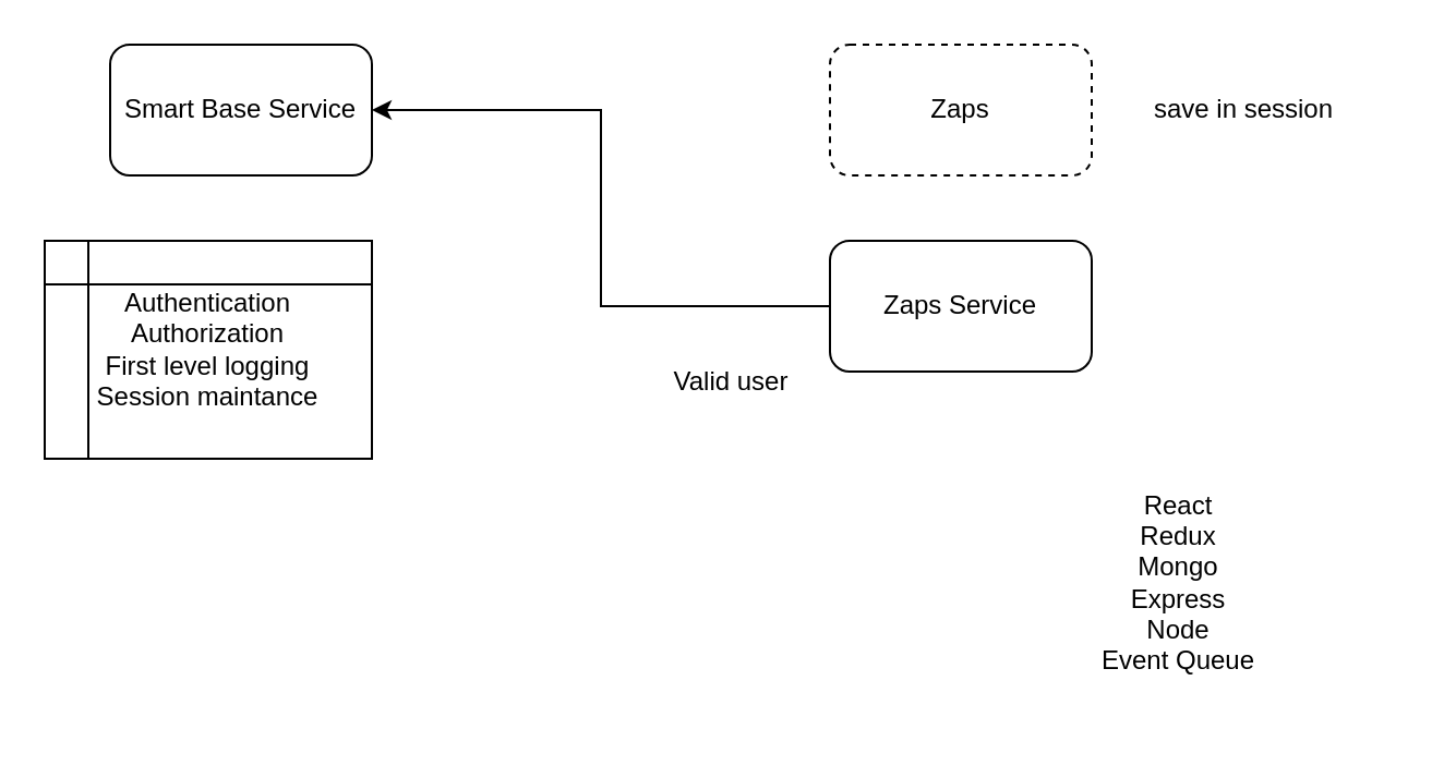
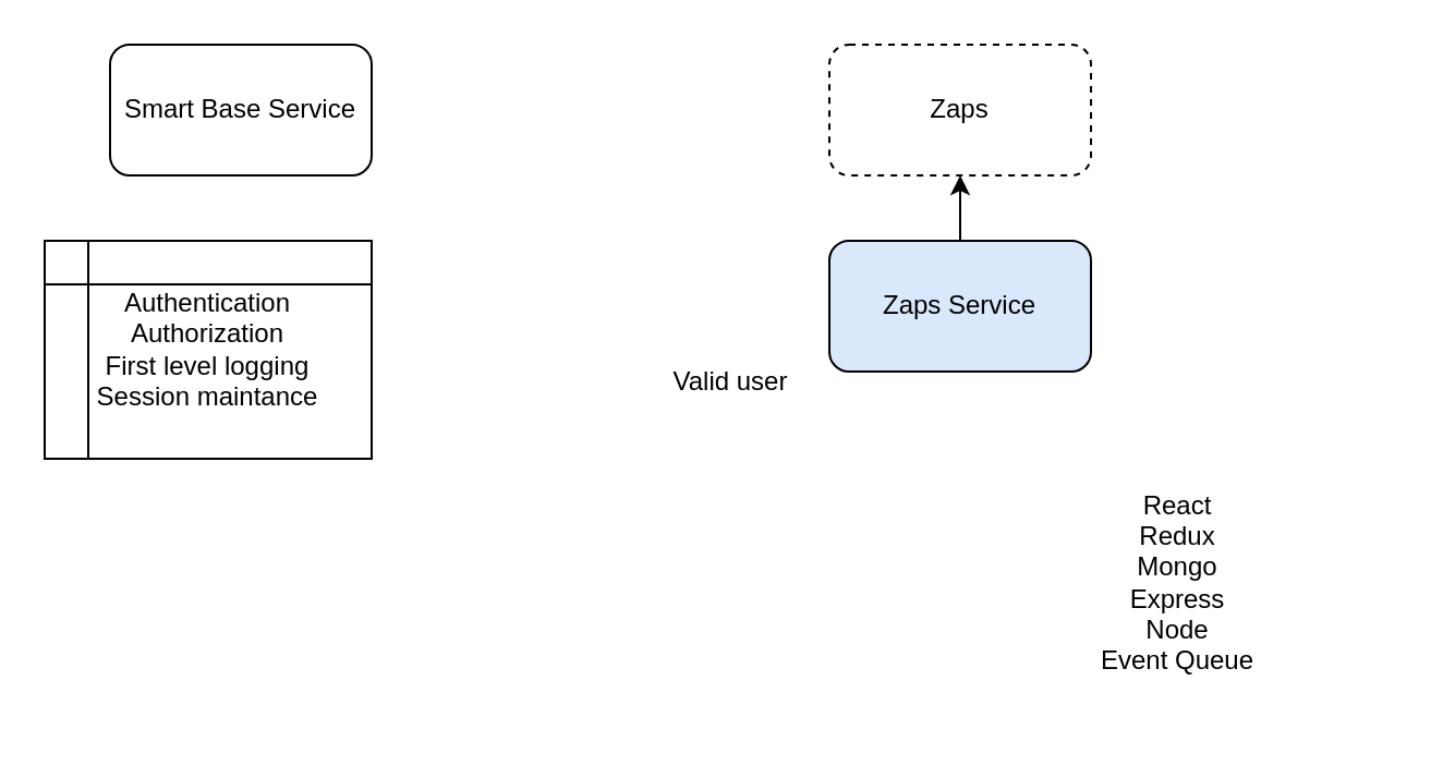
- <mxCell id="9" value="save in session&lt;br&gt;" style="text;html=1;strokeColor=none;fillColor=none;align=center;verticalAlign=middle;whiteSpace=wrap;rounded=0;" vertex="1" parent="1"><mxGeometry x="500" y="40" width="140" height="20" as="geometry" /></mxCell>
- <mxCell id="5" style="edgeStyle=orthogonalEdgeStyle;rounded=0;orthogonalLoop=1;jettySize=auto;html=1;entryX=1;entryY=0.5;entryDx=0;entryDy=0;" edge="1" parent="1" source="7" target="2"><mxGeometry relative="1" as="geometry" /></mxCell>
+ <mxCell id="6" style="edgeStyle=orthogonalEdgeStyle;rounded=0;orthogonalLoop=1;jettySize=auto;html=1;exitX=0.5;exitY=0;exitDx=0;exitDy=0;entryX=0.5;entryY=1;entryDx=0;entryDy=0;" edge="1" parent="1" source="7" target="4"><mxGeometry relative="1" as="geometry" /></mxCell>
- <mxCell id="7" value="Zaps Service" style="rounded=1;whiteSpace=wrap;html=1;" vertex="1" parent="1"><mxGeometry x="380" y="110" width="120" height="60" as="geometry" /></mxCell>
+ <mxCell id="7" value="Zaps Service" style="rounded=1;whiteSpace=wrap;html=1;fillColor=#dae8fc;" vertex="1" parent="1"><mxGeometry x="380" y="110" width="120" height="60" as="geometry" /></mxCell>
